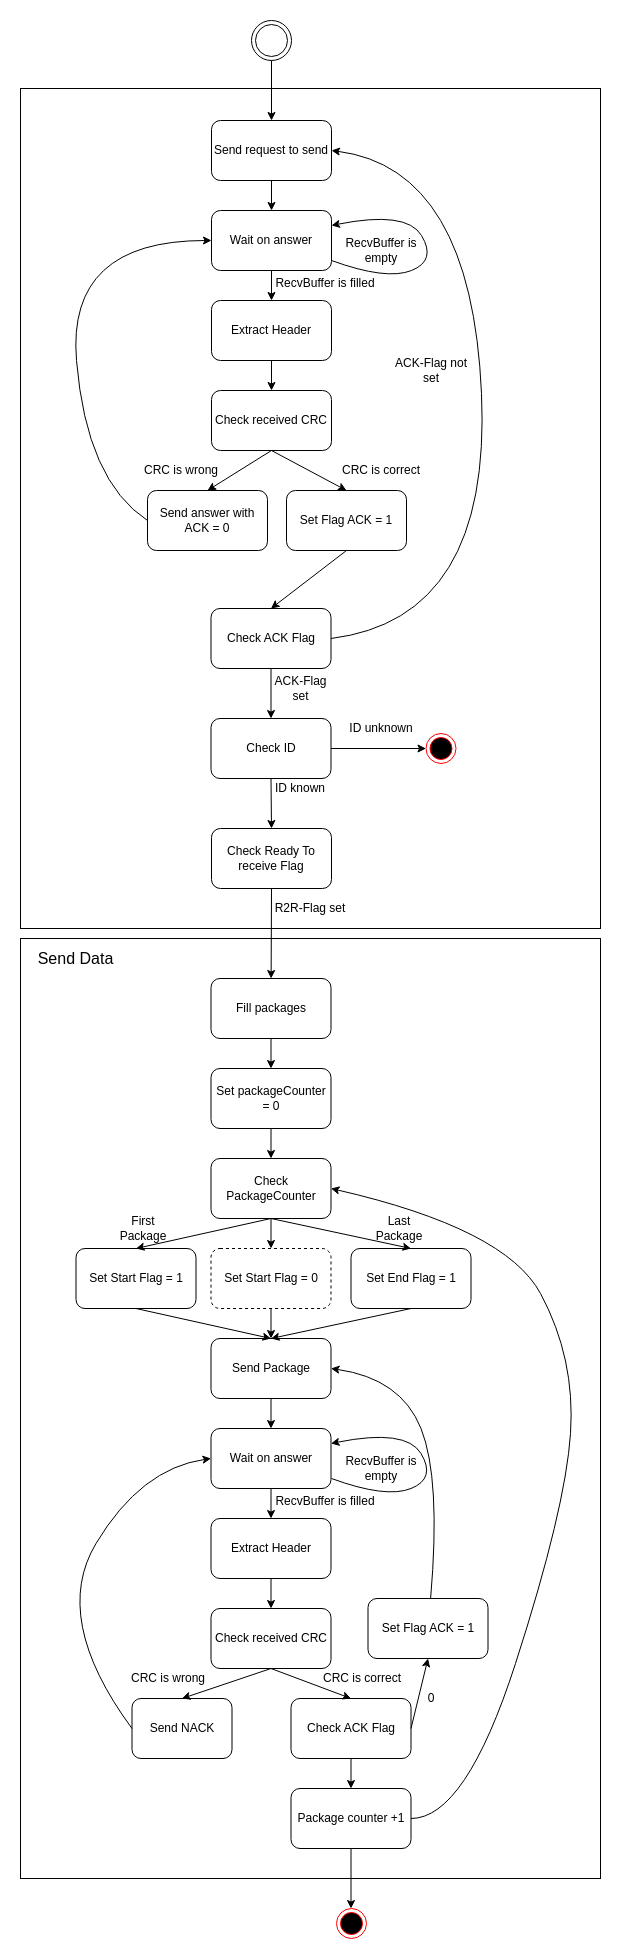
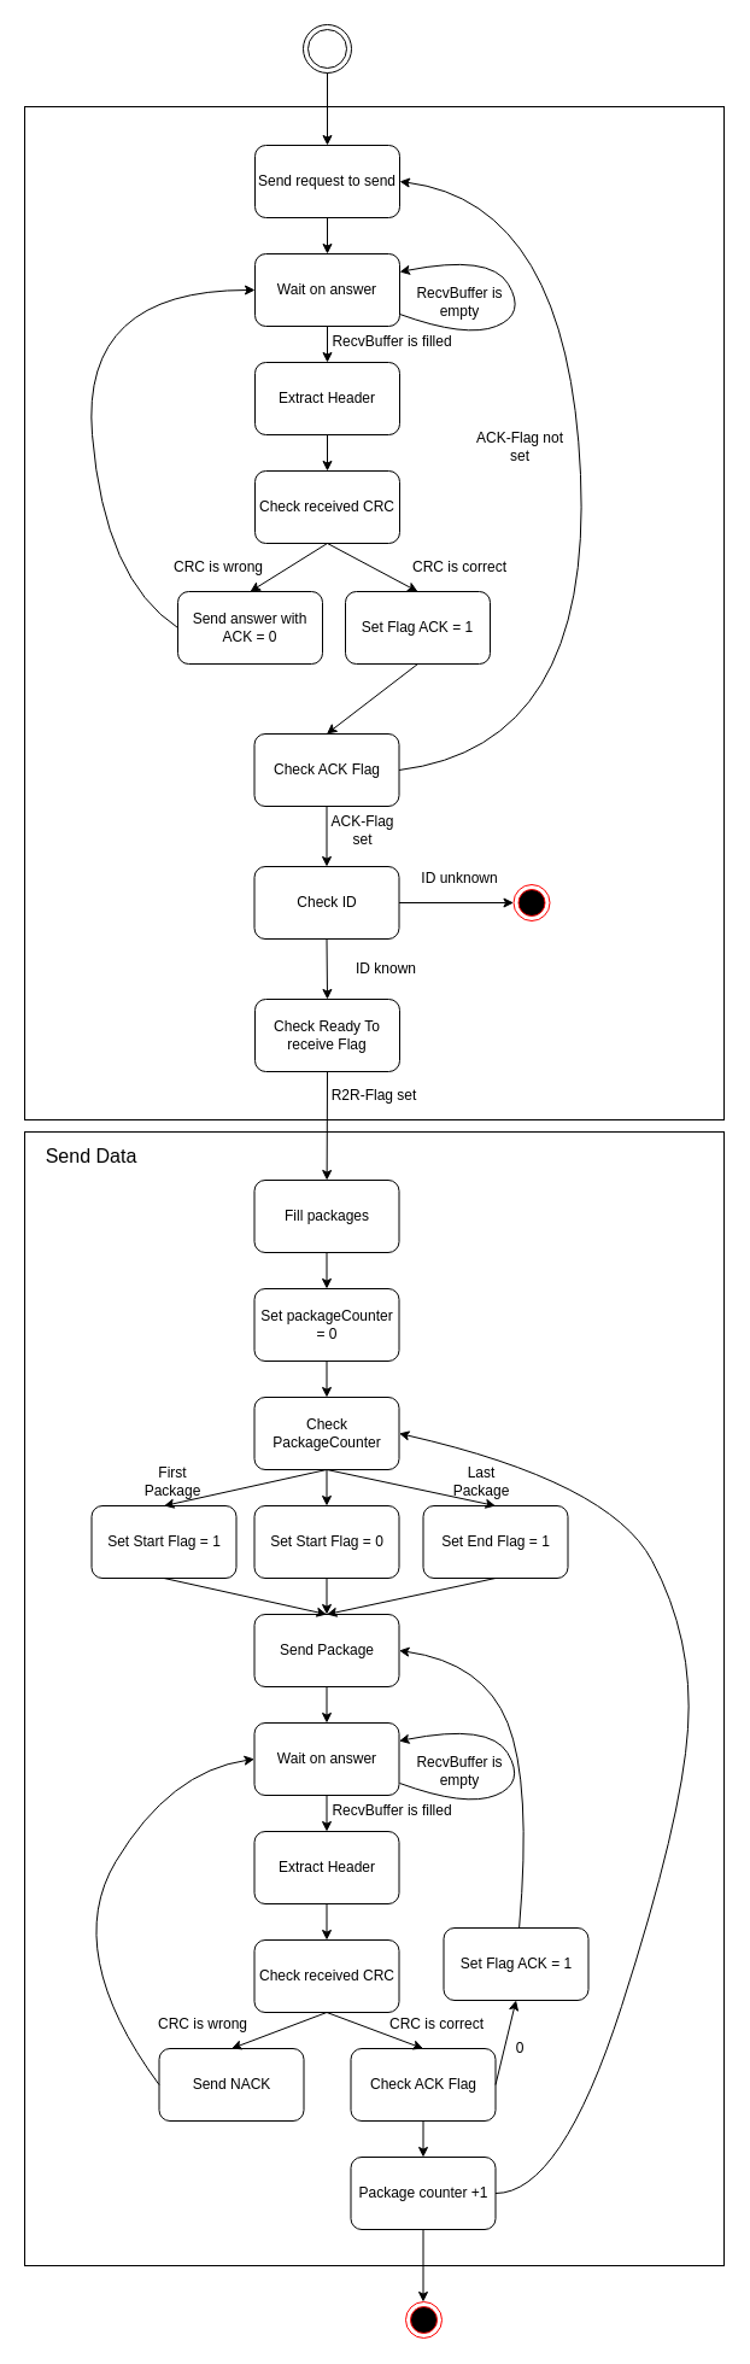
- <mxCell id="78" value="ID known" style="text;html=1;strokeColor=none;fillColor=none;align=center;verticalAlign=middle;whiteSpace=wrap;rounded=0;" vertex="1" parent="1"><mxGeometry x="255.25" y="778" width="90" height="20" as="geometry" /></mxCell>
+ <mxCell id="78" value="ID known" style="text;html=1;strokeColor=none;fillColor=none;align=center;verticalAlign=middle;whiteSpace=wrap;rounded=0;" vertex="1" parent="1"><mxGeometry x="275.25" y="793" width="90" height="20" as="geometry" /></mxCell>
- <mxCell id="27" value="Set Start Flag = 0" style="rounded=1;whiteSpace=wrap;html=1;dashed=1;" parent="1" vertex="1"><mxGeometry x="210.5" y="1248" width="120" height="60" as="geometry" /></mxCell>
+ <mxCell id="27" value="Set Start Flag = 0" style="rounded=1;whiteSpace=wrap;html=1;" parent="1" vertex="1"><mxGeometry x="210.5" y="1248" width="120" height="60" as="geometry" /></mxCell>
- <mxCell id="40" value="Send NACK" style="rounded=1;whiteSpace=wrap;html=1;" parent="1" vertex="1"><mxGeometry x="131.5" y="1698" width="100" height="60" as="geometry" /></mxCell>
+ <mxCell id="40" value="Send NACK" style="rounded=1;whiteSpace=wrap;html=1;" parent="1" vertex="1"><mxGeometry x="131.5" y="1698" width="120" height="60" as="geometry" /></mxCell>
